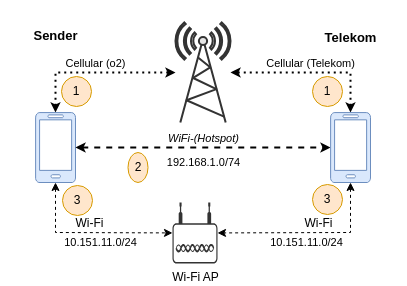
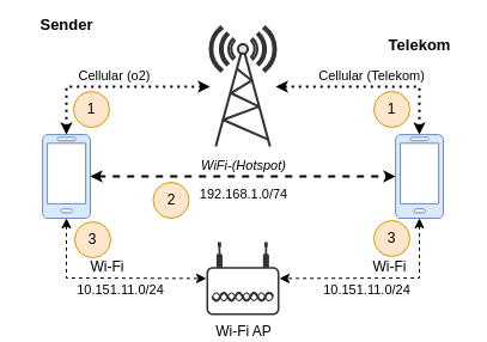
- <mxCell id="15" value="Sender" style="text;html=1;align=center;verticalAlign=middle;resizable=0;points=[];autosize=1;strokeColor=none;fillColor=none;fontStyle=1;fontSize=13;" parent="1" vertex="1"><mxGeometry x="20" y="20" width="70" height="30" as="geometry" /></mxCell>
+ <mxCell id="15" value="Sender" style="text;html=1;align=center;verticalAlign=middle;resizable=0;points=[];autosize=1;strokeColor=none;fillColor=none;fontStyle=1;fontSize=13;" parent="1" vertex="1"><mxGeometry x="20" y="5" width="70" height="30" as="geometry" /></mxCell>
- <mxCell id="13" value="2" style="ellipse;whiteSpace=wrap;html=1;aspect=fixed;fillColor=#ffe6cc;strokeColor=#d79b00;" parent="1" vertex="1"><mxGeometry x="127.5" y="152" width="20" height="30" as="geometry" /></mxCell>
+ <mxCell id="13" value="2" style="ellipse;whiteSpace=wrap;html=1;aspect=fixed;fillColor=#ffe6cc;strokeColor=#d79b00;" parent="1" vertex="1"><mxGeometry x="127.5" y="152" width="30" height="30" as="geometry" /></mxCell>
- <mxCell id="4" value="Wi-Fi AP" style="points=[[0.03,0.36,0],[0.18,0,0],[0.5,0.34,0],[0.82,0,0],[0.97,0.36,0],[1,0.67,0],[0.975,0.975,0],[0.5,1,0],[0.025,0.975,0],[0,0.67,0]];verticalLabelPosition=bottom;sketch=0;html=1;verticalAlign=top;aspect=fixed;align=center;pointerEvents=1;shape=mxgraph.cisco19.wireless_access_point;fillColor=#333333;strokeColor=default;" parent="1" vertex="1"><mxGeometry x="172" y="202" width="45" height="61" as="geometry" /></mxCell>
+ <mxCell id="4" value="Wi-Fi AP" style="points=[[0.03,0.36,0],[0.18,0,0],[0.5,0.34,0],[0.82,0,0],[0.97,0.36,0],[1,0.67,0],[0.975,0.975,0],[0.5,1,0],[0.025,0.975,0],[0,0.67,0]];verticalLabelPosition=bottom;sketch=0;html=1;verticalAlign=top;aspect=fixed;align=center;pointerEvents=1;shape=mxgraph.cisco19.wireless_access_point;fillColor=#333333;strokeColor=default;" parent="1" vertex="1"><mxGeometry x="172" y="202" width="61" height="61" as="geometry" /></mxCell>
